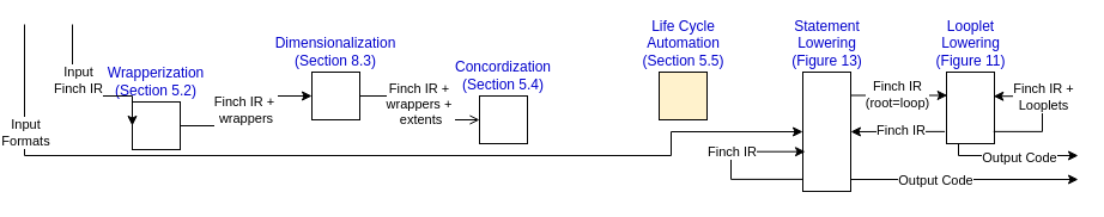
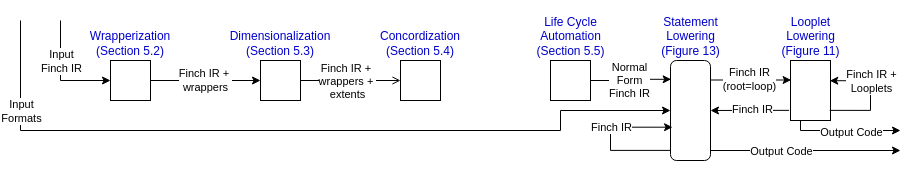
- <mxCell id="8" value="Dimensionalization&lt;div&gt;(Section 8.3)&lt;/div&gt;" style="rounded=0;whiteSpace=wrap;html=1;labelPosition=center;verticalLabelPosition=top;align=center;verticalAlign=bottom;fontColor=#0000CC;" vertex="1" parent="1"><mxGeometry x="260" y="60" width="40" height="40" as="geometry" /></mxCell>
+ <mxCell id="8" value="Dimensionalization&lt;div&gt;(Section 5.3)&lt;/div&gt;" style="rounded=0;whiteSpace=wrap;html=1;labelPosition=center;verticalLabelPosition=top;align=center;verticalAlign=bottom;fontColor=#0000CC;" vertex="1" parent="1"><mxGeometry x="260" y="60" width="40" height="40" as="geometry" /></mxCell>
- <mxCell id="12" value="Life Cycle&lt;div&gt;Automation&lt;div&gt;(Section 5.5)&lt;/div&gt;&lt;/div&gt;" style="rounded=0;html=1;labelPosition=center;verticalLabelPosition=top;align=center;verticalAlign=bottom;fontColor=#0000CC;fillColor=#fff2cc;" vertex="1" parent="1"><mxGeometry x="550" y="60" width="40" height="40" as="geometry" /></mxCell>
+ <mxCell id="12" value="Life Cycle&lt;div&gt;Automation&lt;div&gt;(Section 5.5)&lt;/div&gt;&lt;/div&gt;" style="rounded=0;html=1;labelPosition=center;verticalLabelPosition=top;align=center;verticalAlign=bottom;fontColor=#0000CC;" vertex="1" parent="1"><mxGeometry x="550" y="60" width="40" height="40" as="geometry" /></mxCell>
+ <mxCell id="10" style="edgeStyle=orthogonalEdgeStyle;rounded=0;orthogonalLoop=1;jettySize=auto;html=1;exitX=1;exitY=0.5;exitDx=0;exitDy=0;entryX=0.016;entryY=0.188;entryDx=0;entryDy=0;entryPerimeter=0;" edge="1" parent="1" source="12" target="17"><mxGeometry relative="1" as="geometry"><mxPoint x="670" y="90" as="targetPoint" /></mxGeometry></mxCell>
+ <mxCell id="11" value="Normal&lt;div&gt;Form&lt;/div&gt;&lt;div&gt;Finch IR&lt;/div&gt;" style="edgeLabel;html=1;align=center;verticalAlign=middle;resizable=0;points=[];" vertex="1" connectable="0" parent="10"><mxGeometry x="-0.075" y="1" relative="1" as="geometry"><mxPoint as="offset" /></mxGeometry></mxCell>
- <mxCell id="9" value="Concordization&lt;div&gt;(Section 5.4)&lt;/div&gt;" style="rounded=0;whiteSpace=wrap;html=1;labelPosition=center;verticalLabelPosition=top;align=center;verticalAlign=bottom;fontColor=#0000CC;" vertex="1" parent="1"><mxGeometry x="400" y="80" width="40" height="40" as="geometry" /></mxCell>
+ <mxCell id="9" value="Concordization&lt;div&gt;(Section 5.4)&lt;/div&gt;" style="rounded=0;whiteSpace=wrap;html=1;labelPosition=center;verticalLabelPosition=top;align=center;verticalAlign=bottom;fontColor=#0000CC;" vertex="1" parent="1"><mxGeometry x="400" y="60" width="40" height="40" as="geometry" /></mxCell>
- <mxCell id="5" value="Wrapperization&lt;div&gt;(Section 5.2)&lt;/div&gt;" style="rounded=0;whiteSpace=wrap;html=1;labelPosition=center;verticalLabelPosition=top;align=center;verticalAlign=bottom;fontColor=#0000CC;" vertex="1" parent="1"><mxGeometry x="110" y="85" width="40" height="40" as="geometry" /></mxCell>
+ <mxCell id="5" value="Wrapperization&lt;div&gt;(Section 5.2)&lt;/div&gt;" style="rounded=0;whiteSpace=wrap;html=1;labelPosition=center;verticalLabelPosition=top;align=center;verticalAlign=bottom;fontColor=#0000CC;" vertex="1" parent="1"><mxGeometry x="110" y="60" width="40" height="40" as="geometry" /></mxCell>
- <mxCell id="17" value="Statement&lt;div&gt;Lowering&lt;div&gt;(Figure 13)&lt;/div&gt;&lt;/div&gt;" style="rounded=0;html=1;labelPosition=center;verticalLabelPosition=top;align=center;verticalAlign=bottom;fontColor=#0000CC;" vertex="1" parent="1"><mxGeometry x="670" y="60" width="40" height="100" as="geometry" /></mxCell>
+ <mxCell id="17" value="Statement&lt;div&gt;Lowering&lt;div&gt;(Figure 13)&lt;/div&gt;&lt;/div&gt;" style="html=1;labelPosition=center;verticalLabelPosition=top;align=center;verticalAlign=bottom;fontColor=#0000CC;rounded=1;" vertex="1" parent="1"><mxGeometry x="670" y="60" width="40" height="100" as="geometry" /></mxCell>
